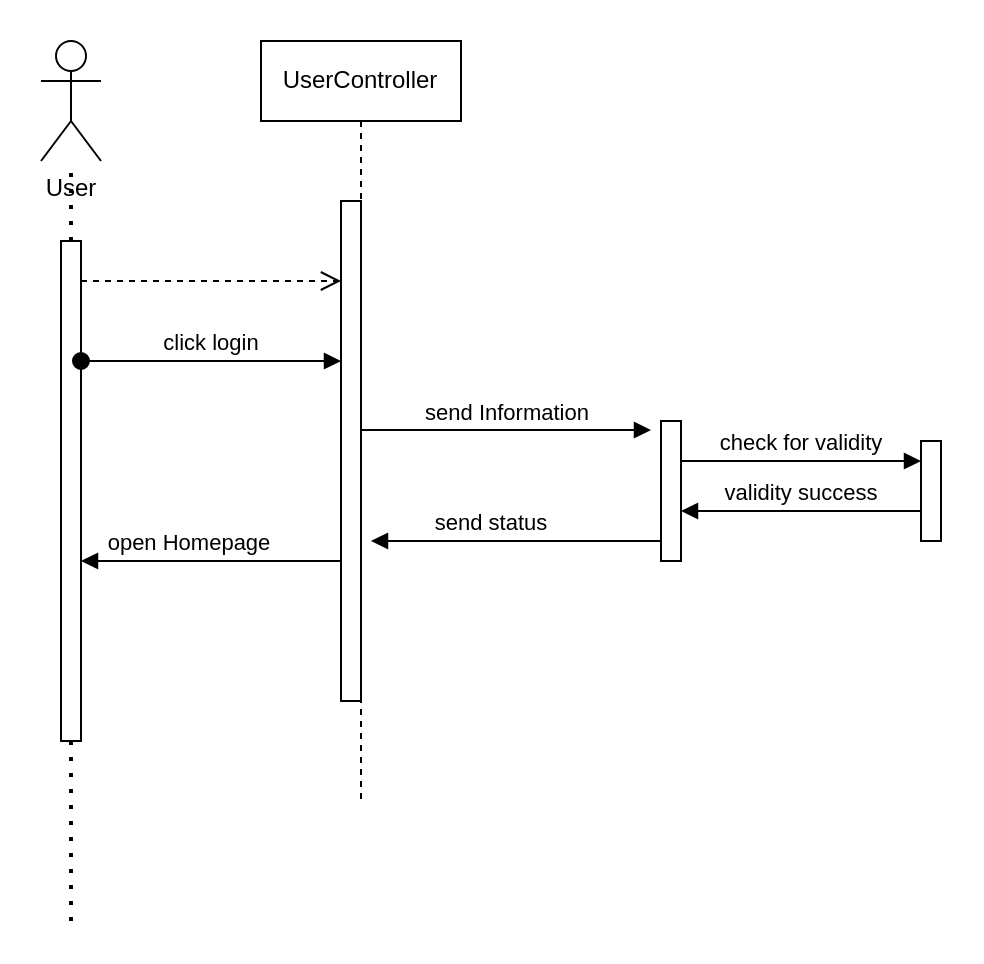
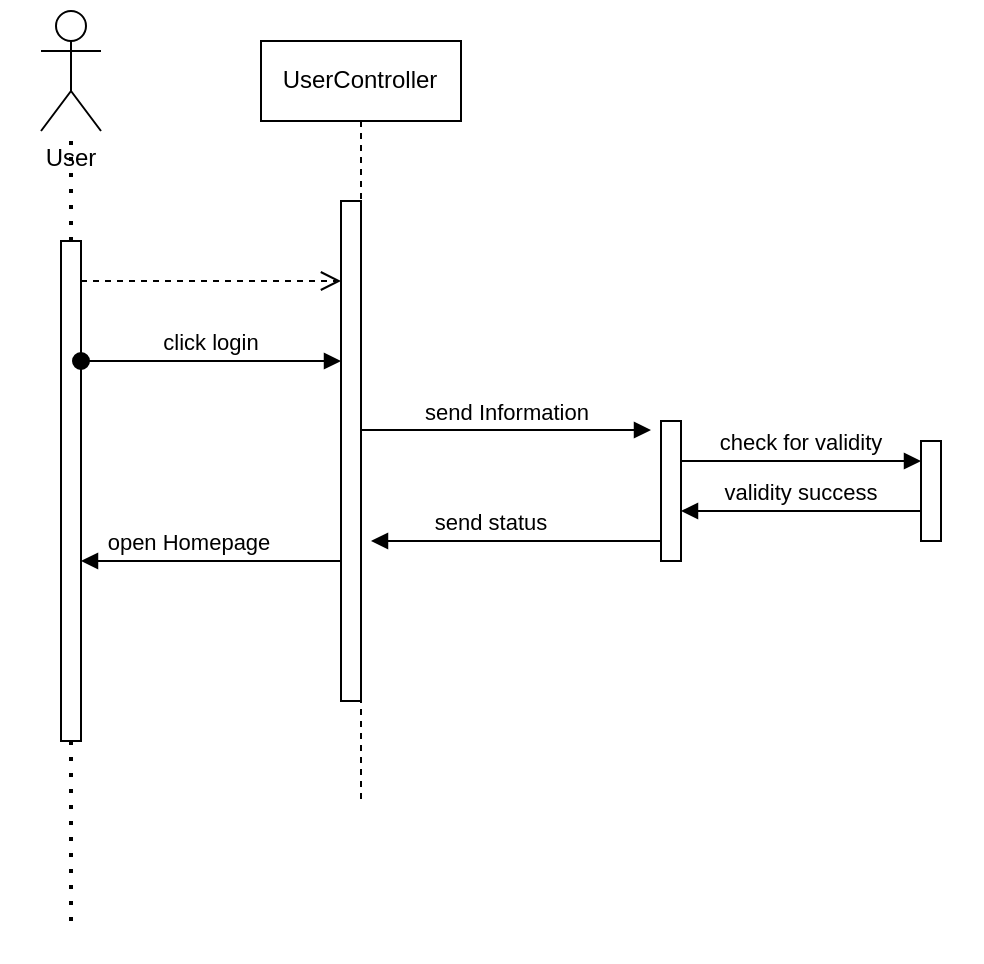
- <mxCell id="6" value="User" style="shape=umlActor;verticalLabelPosition=bottom;verticalAlign=top;html=1;outlineConnect=0;" vertex="1" parent="1"><mxGeometry x="20" y="20" width="30" height="60" as="geometry" /></mxCell>
+ <mxCell id="6" value="User" style="shape=umlActor;verticalLabelPosition=bottom;verticalAlign=top;html=1;outlineConnect=0;" vertex="1" parent="1"><mxGeometry x="20" y="5" width="30" height="60" as="geometry" /></mxCell>
